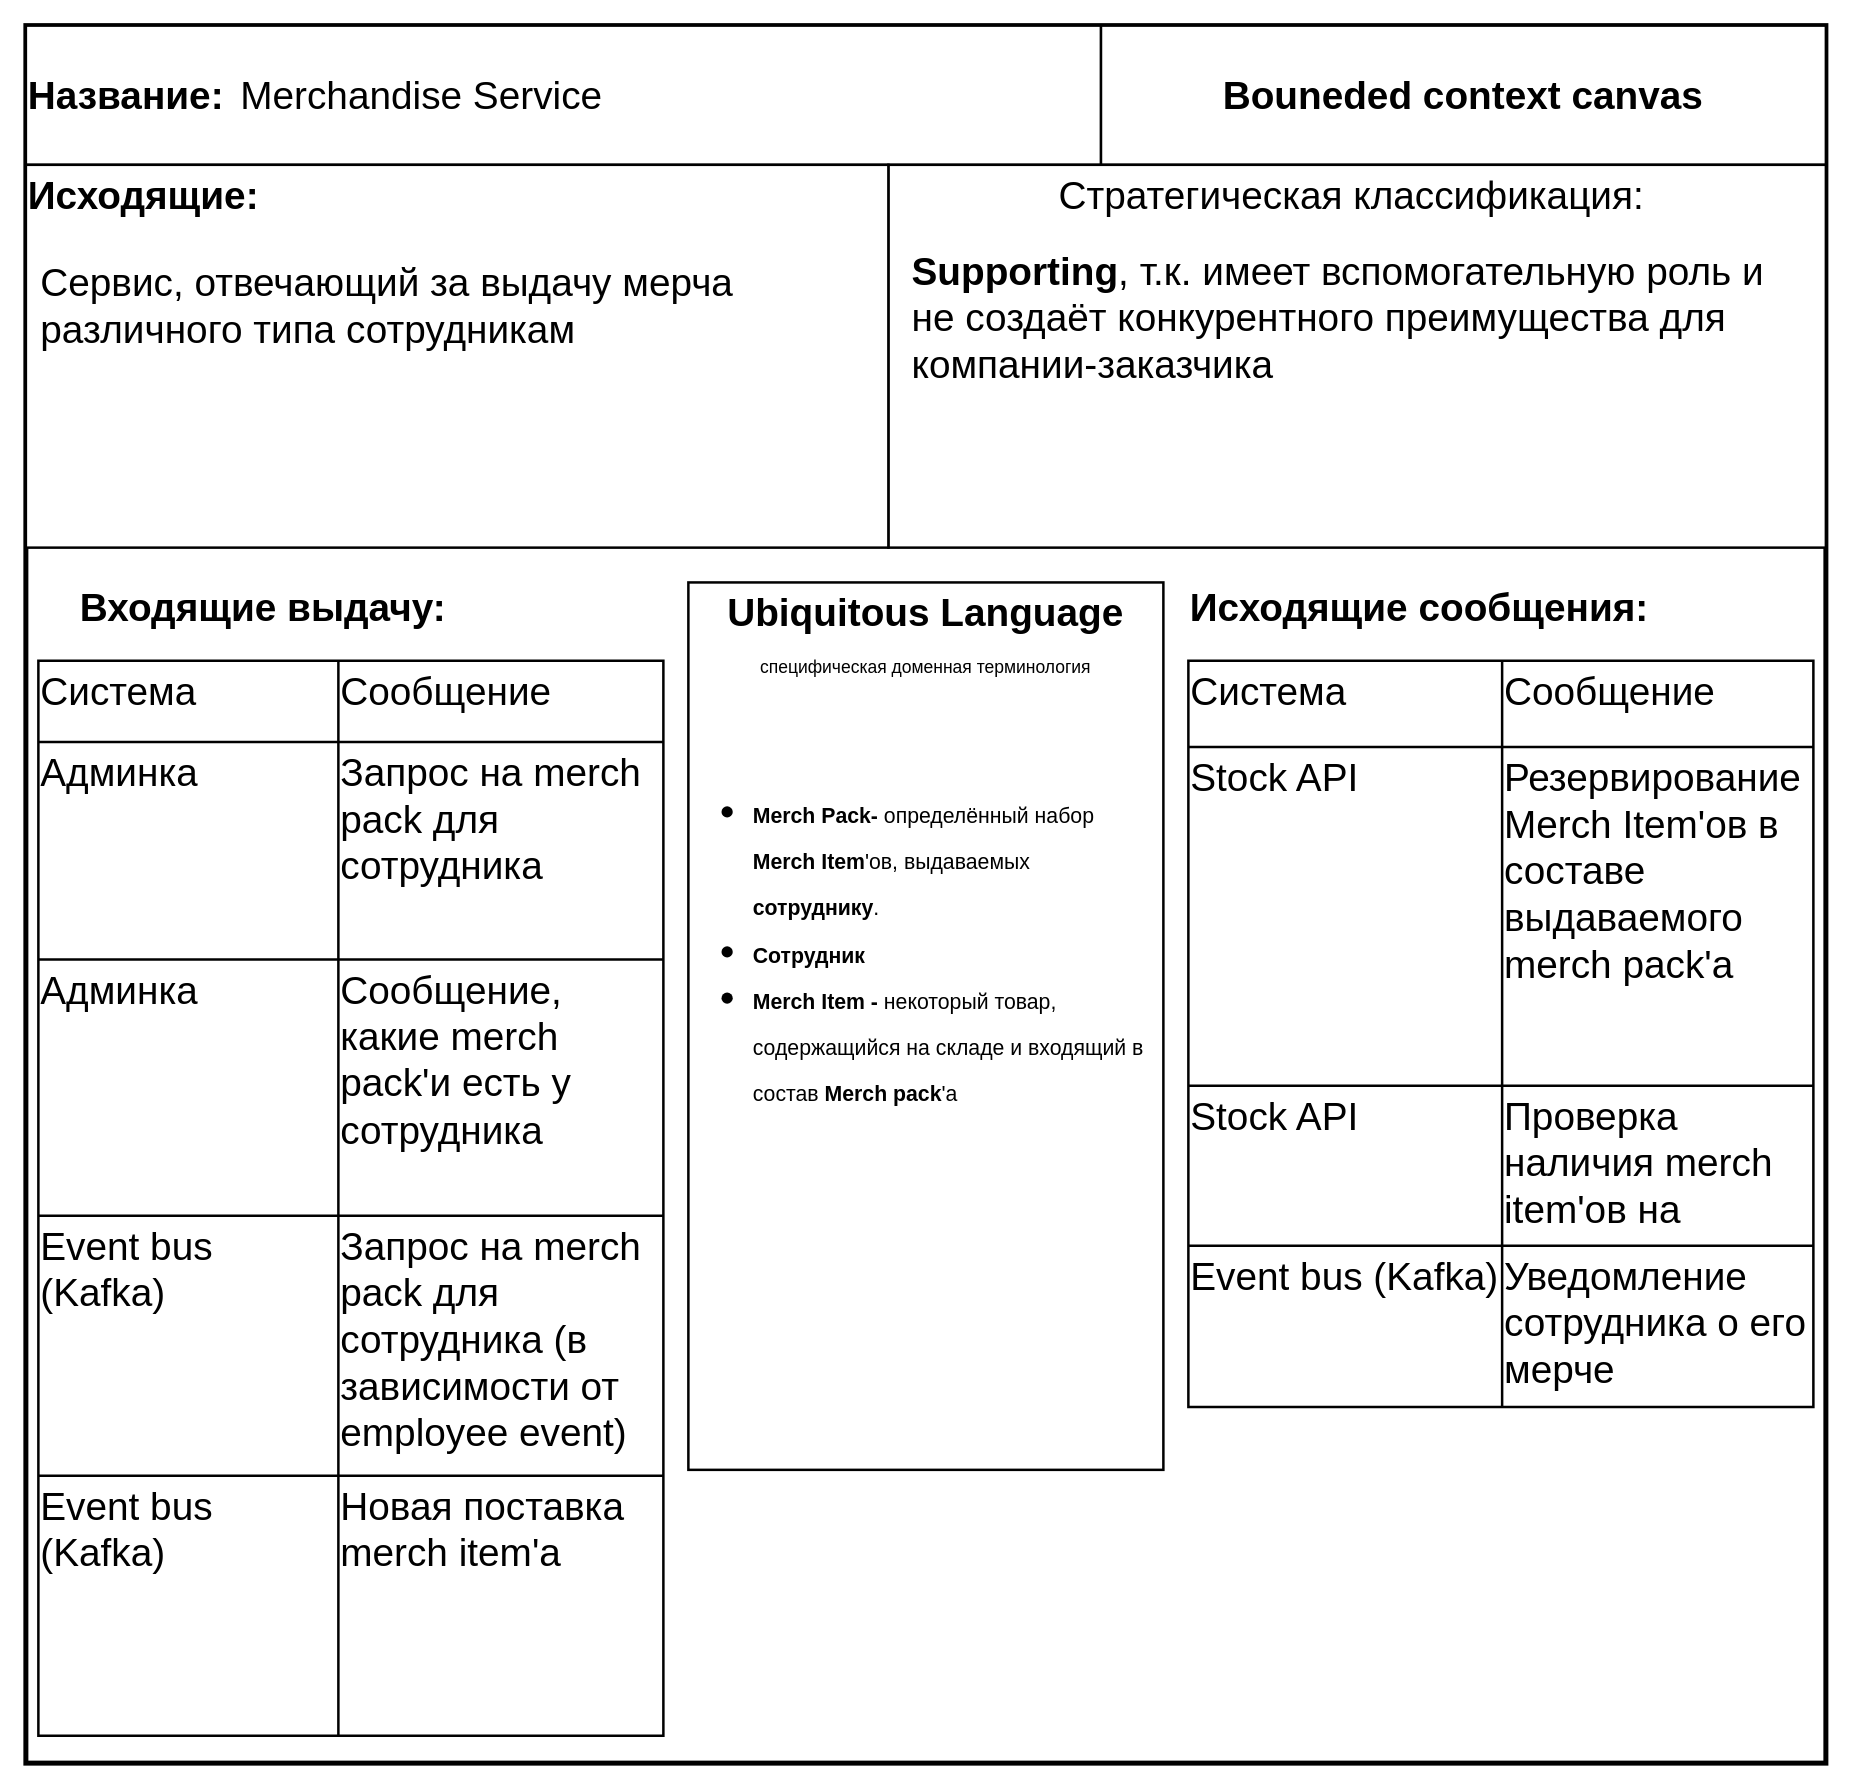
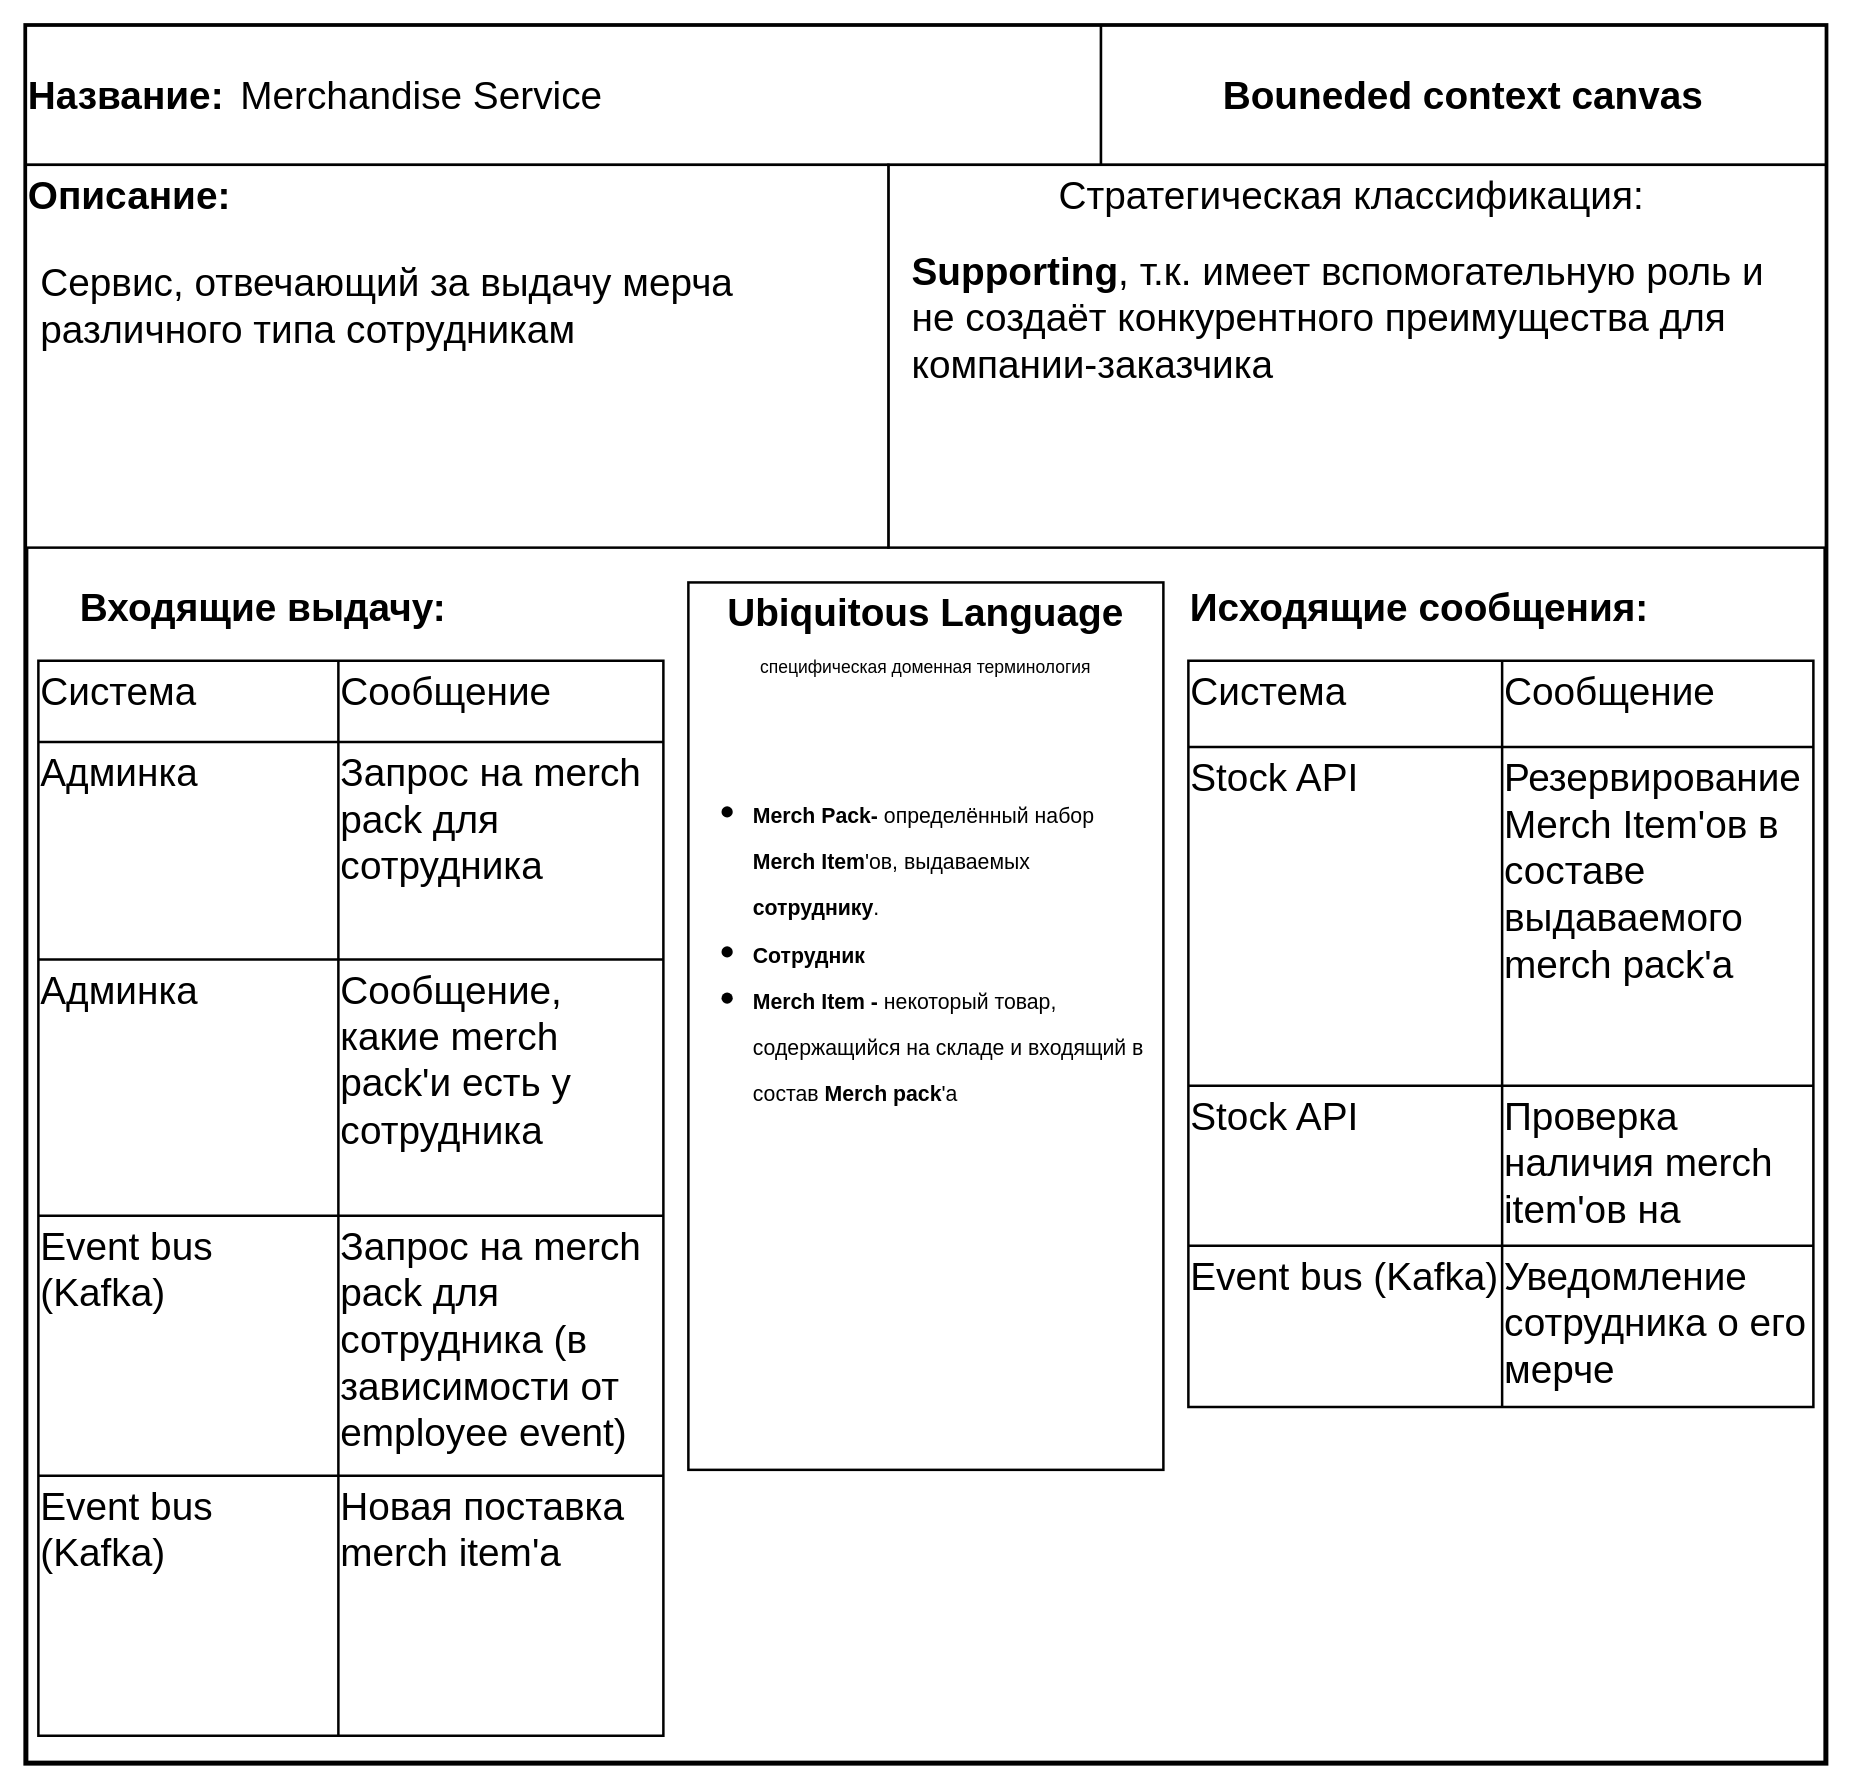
- <mxCell id="47" value="&lt;font style=&quot;font-size: 31px&quot;&gt;&lt;b&gt;Исходящие:&lt;/b&gt;&lt;/font&gt;" style="rounded=0;whiteSpace=wrap;html=1;shadow=0;strokeColor=default;strokeWidth=2;align=left;verticalAlign=top;" parent="46" vertex="1"><mxGeometry width="690" height="306.246" as="geometry" /></mxCell>
+ <mxCell id="47" value="&lt;font style=&quot;font-size: 31px&quot;&gt;&lt;b&gt;Описание:&lt;/b&gt;&lt;/font&gt;" style="rounded=0;whiteSpace=wrap;html=1;shadow=0;strokeColor=default;strokeWidth=2;align=left;verticalAlign=top;" parent="46" vertex="1"><mxGeometry width="690" height="306.246" as="geometry" /></mxCell>
